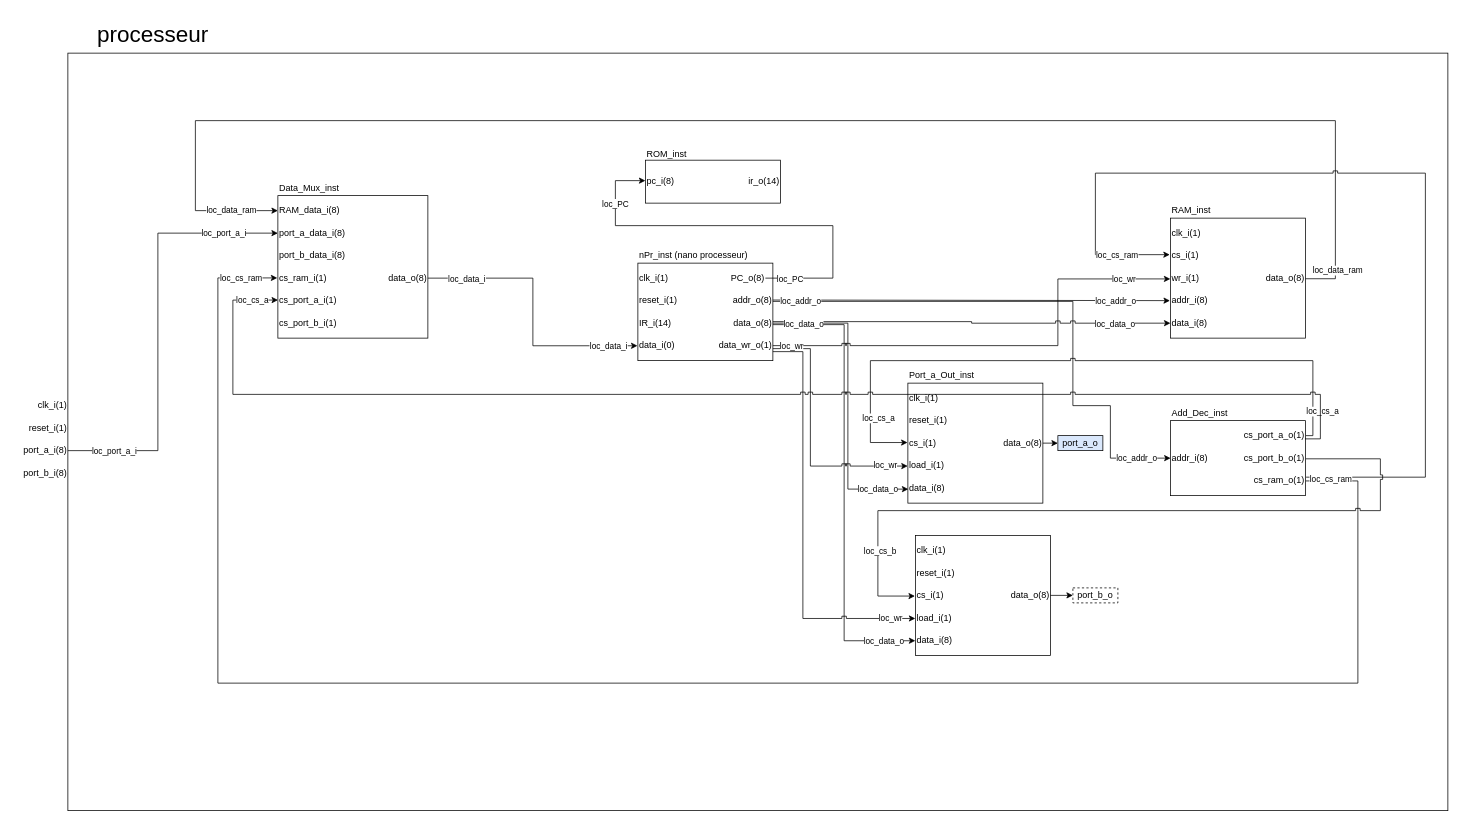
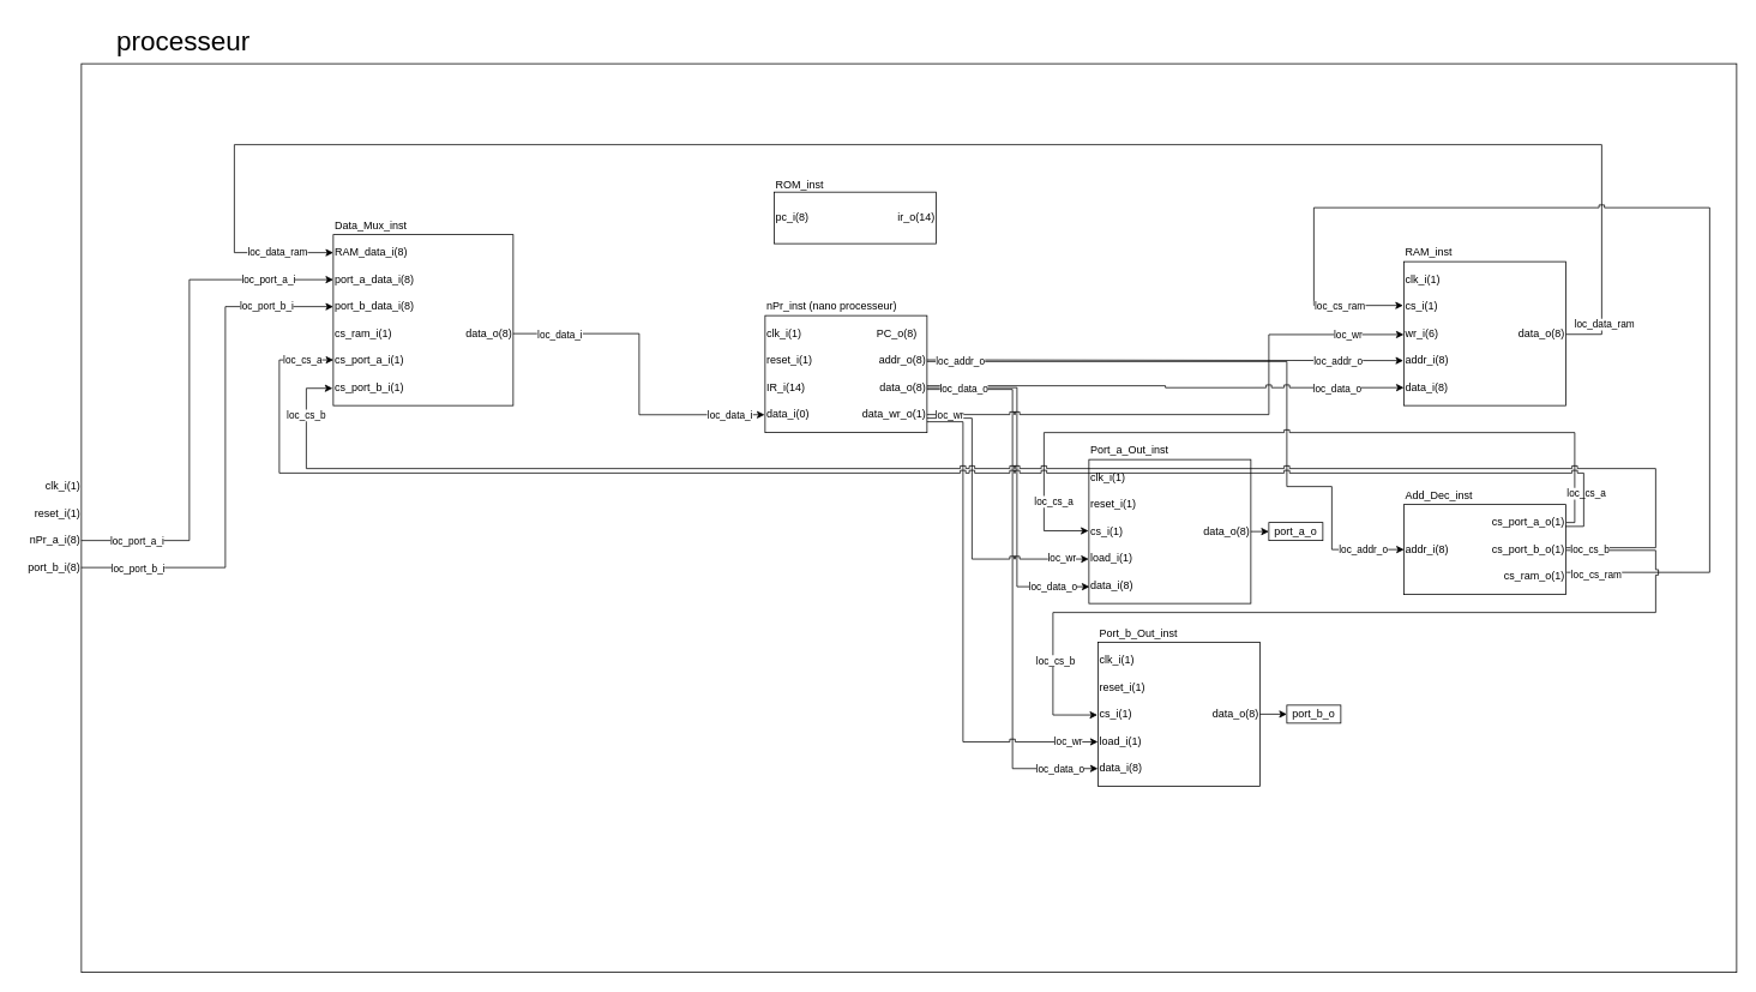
- <mxCell id="64" style="edgeStyle=orthogonalEdgeStyle;rounded=0;orthogonalLoop=1;jettySize=auto;html=1;entryX=0;entryY=0.432;entryDx=0;entryDy=0;entryPerimeter=0;" parent="1" source="10" target="62" edge="1"><mxGeometry relative="1" as="geometry"><Array as="points"><mxPoint x="1110" y="370" /><mxPoint x="1110" y="300" /><mxPoint x="820" y="300" /><mxPoint x="820" y="240" /></Array></mxGeometry></mxCell>
- <mxCell id="65" value="loc_PC" style="edgeLabel;html=1;align=center;verticalAlign=middle;resizable=0;points=[];" parent="64" vertex="1" connectable="0"><mxGeometry x="-0.884" y="-1" relative="1" as="geometry"><mxPoint as="offset" /></mxGeometry></mxCell>
- <mxCell id="66" value="loc_PC" style="edgeLabel;html=1;align=center;verticalAlign=middle;resizable=0;points=[];" parent="64" vertex="1" connectable="0"><mxGeometry x="0.896" relative="1" as="geometry"><mxPoint x="-12" y="30" as="offset" /></mxGeometry></mxCell>
+ <mxCell id="20" style="edgeStyle=orthogonalEdgeStyle;rounded=0;html=1;" parent="1" source="23" target="28" edge="1"><mxGeometry relative="1" as="geometry"><Array as="points"><mxPoint x="250" y="630" /><mxPoint x="250" y="340" /></Array></mxGeometry></mxCell>
+ <mxCell id="21" value="loc_port_b_i" style="edgeLabel;html=1;align=center;verticalAlign=middle;resizable=0;points=[];" parent="20" vertex="1" connectable="0"><mxGeometry x="-0.87" relative="1" as="geometry"><mxPoint x="25" as="offset" /></mxGeometry></mxCell>
+ <mxCell id="22" value="loc_port_b_i" style="edgeLabel;html=1;align=center;verticalAlign=middle;resizable=0;points=[];" parent="20" vertex="1" connectable="0"><mxGeometry x="0.724" y="2" relative="1" as="geometry"><mxPoint x="4" as="offset" /></mxGeometry></mxCell>
- <mxCell id="101" style="edgeStyle=orthogonalEdgeStyle;rounded=0;jumpStyle=sharp;html=1;entryX=-0.01;entryY=0.486;entryDx=0;entryDy=0;entryPerimeter=0;exitX=1.008;exitY=0.521;exitDx=0;exitDy=0;exitPerimeter=0;" parent="1" source="58" target="30" edge="1"><mxGeometry relative="1" as="geometry"><Array as="points"><mxPoint x="1810" y="640" /><mxPoint x="1810" y="910" /><mxPoint x="290" y="910" /><mxPoint x="290" y="370" /></Array></mxGeometry></mxCell>
- <mxCell id="102" value="loc_cs_ram" style="edgeLabel;html=1;align=center;verticalAlign=middle;resizable=0;points=[];" parent="101" vertex="1" connectable="0"><mxGeometry x="0.946" y="1" relative="1" as="geometry"><mxPoint x="19" y="1" as="offset" /></mxGeometry></mxCell>
- <mxCell id="71" value="wr_i(1)" style="text;html=1;align=left;verticalAlign=middle;resizable=1;points=[];autosize=0;strokeColor=none;fillColor=none;movable=1;rotatable=1;deletable=1;editable=1;locked=0;connectable=1;" parent="67" vertex="1"><mxGeometry y="90" width="50" height="20" as="geometry" /></mxCell>
+ <mxCell id="71" value="wr_i(6)" style="text;html=1;align=left;verticalAlign=middle;resizable=1;points=[];autosize=0;strokeColor=none;fillColor=none;movable=1;rotatable=1;deletable=1;editable=1;locked=0;connectable=1;" parent="67" vertex="1"><mxGeometry y="90" width="50" height="20" as="geometry" /></mxCell>
+ <mxCell id="113" style="edgeStyle=orthogonalEdgeStyle;rounded=0;jumpStyle=sharp;html=1;entryX=-0.008;entryY=0.539;entryDx=0;entryDy=0;entryPerimeter=0;exitX=1.007;exitY=0.402;exitDx=0;exitDy=0;exitPerimeter=0;" parent="1" source="57" target="33" edge="1"><mxGeometry relative="1" as="geometry"><Array as="points"><mxPoint x="1840" y="608" /><mxPoint x="1840" y="520" /><mxPoint x="340" y="520" /><mxPoint x="340" y="431" /></Array></mxGeometry></mxCell>
+ <mxCell id="114" value="loc_cs_b" style="edgeLabel;html=1;align=center;verticalAlign=middle;resizable=0;points=[];" parent="113" vertex="1" connectable="0"><mxGeometry x="0.9" y="1" relative="1" as="geometry"><mxPoint y="-32" as="offset" /></mxGeometry></mxCell>
+ <mxCell id="115" value="loc_cs_b" style="edgeLabel;html=1;align=center;verticalAlign=middle;resizable=0;points=[];" parent="113" vertex="1" connectable="0"><mxGeometry x="-0.958" y="-1" relative="1" as="geometry"><mxPoint x="-12" as="offset" /></mxGeometry></mxCell>
- <mxCell id="117" value="port_a_o" style="whiteSpace=wrap;html=1;fillColor=#dae8fc;" parent="1" vertex="1"><mxGeometry x="1410" y="580" width="60" height="20" as="geometry" /></mxCell>
+ <mxCell id="117" value="port_a_o" style="whiteSpace=wrap;html=1;" parent="1" vertex="1"><mxGeometry x="1410" y="580" width="60" height="20" as="geometry" /></mxCell>
- <mxCell id="19" value="port_a_i(8)" style="text;html=1;align=right;verticalAlign=middle;resizable=1;points=[];autosize=0;strokeColor=none;fillColor=none;movable=1;rotatable=1;deletable=1;editable=1;locked=0;connectable=1;" parent="1" vertex="1"><mxGeometry x="30" y="590" width="60" height="20" as="geometry" /></mxCell>
+ <mxCell id="19" value="nPr_a_i(8)" style="text;html=1;align=right;verticalAlign=middle;resizable=1;points=[];autosize=0;strokeColor=none;fillColor=none;movable=1;rotatable=1;deletable=1;editable=1;locked=0;connectable=1;" parent="1" vertex="1"><mxGeometry x="30" y="590" width="60" height="20" as="geometry" /></mxCell>
+ <mxCell id="48" value="Port_b_Out_inst" style="text;html=1;align=left;verticalAlign=middle;resizable=1;points=[];autosize=0;strokeColor=none;fillColor=none;movable=1;rotatable=1;deletable=1;editable=1;locked=0;connectable=1;" parent="43" vertex="1"><mxGeometry width="120" height="20" as="geometry" /></mxCell>
- <mxCell id="118" value="port_b_o" style="whiteSpace=wrap;html=1;dashed=1;" parent="1" vertex="1"><mxGeometry x="1430" y="783" width="60" height="20" as="geometry" /></mxCell>
+ <mxCell id="118" value="port_b_o" style="whiteSpace=wrap;html=1;" parent="1" vertex="1"><mxGeometry x="1430" y="783" width="60" height="20" as="geometry" /></mxCell>
